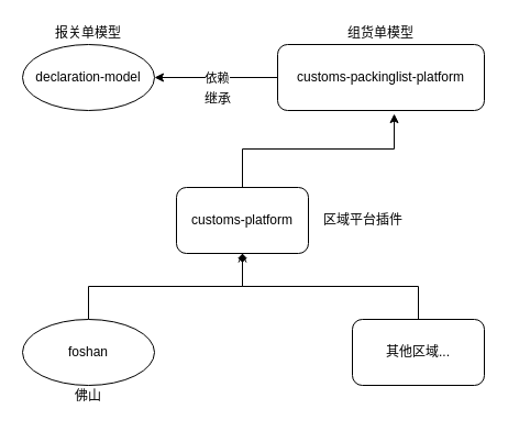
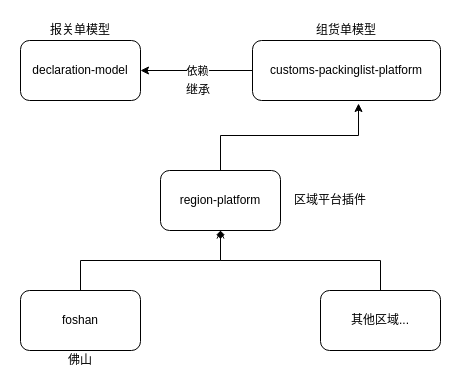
- <mxCell id="3" value="declaration-model" style="ellipse;whiteSpace=wrap;html=1;" vertex="1" parent="1"><mxGeometry x="20" y="40" width="120" height="60" as="geometry" /></mxCell>
+ <mxCell id="3" value="declaration-model" style="rounded=1;whiteSpace=wrap;html=1;" vertex="1" parent="1"><mxGeometry x="20" y="40" width="120" height="60" as="geometry" /></mxCell>
- <mxCell id="5" value="customs-platform" style="rounded=1;whiteSpace=wrap;html=1;" vertex="1" parent="1"><mxGeometry x="160" y="170" width="120" height="60" as="geometry" /></mxCell>
+ <mxCell id="5" value="region-platform" style="rounded=1;whiteSpace=wrap;html=1;" vertex="1" parent="1"><mxGeometry x="160" y="170" width="120" height="60" as="geometry" /></mxCell>
- <mxCell id="7" value="foshan" style="ellipse;whiteSpace=wrap;html=1;" vertex="1" parent="1"><mxGeometry x="20" y="290" width="120" height="60" as="geometry" /></mxCell>
+ <mxCell id="7" value="foshan" style="rounded=1;whiteSpace=wrap;html=1;" vertex="1" parent="1"><mxGeometry x="20" y="290" width="120" height="60" as="geometry" /></mxCell>
